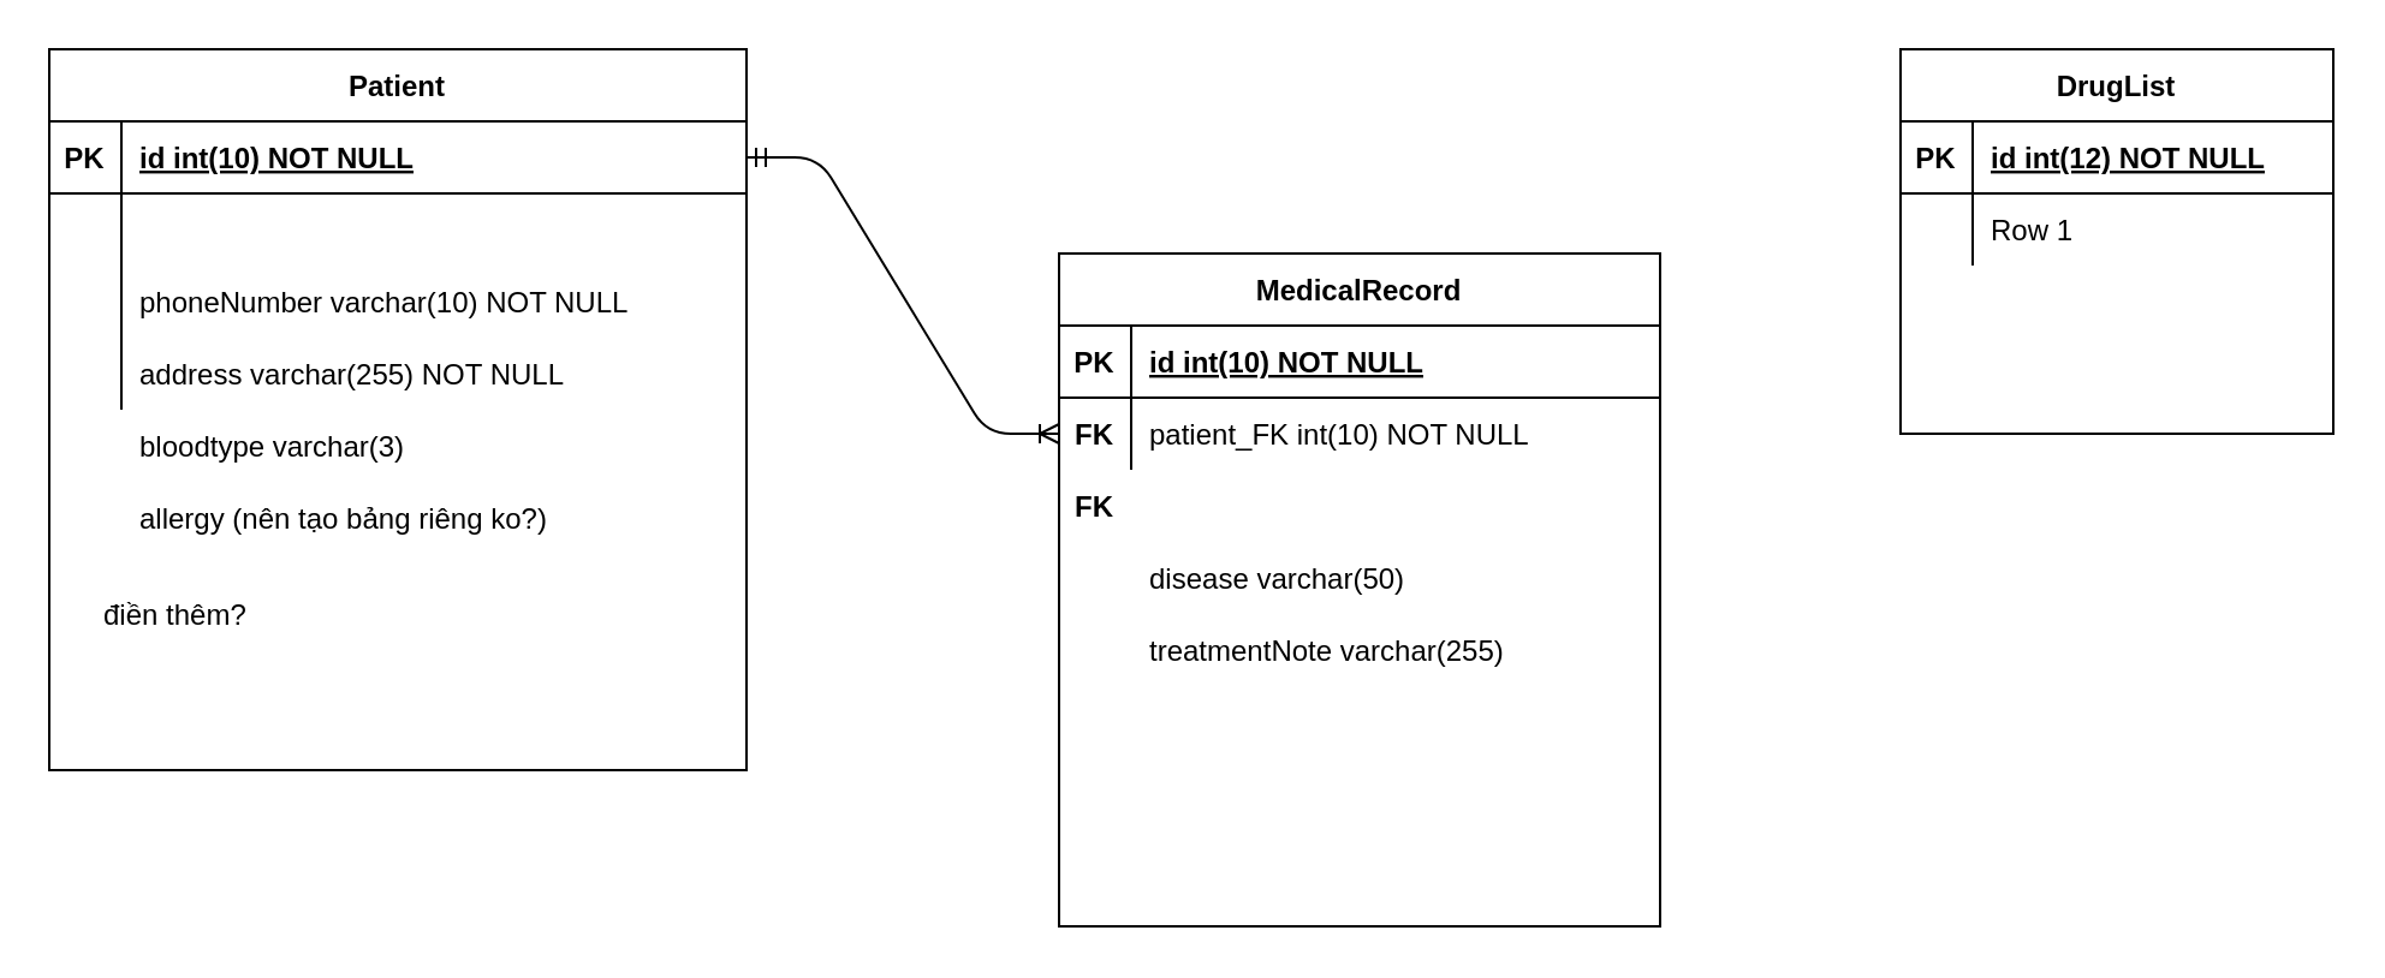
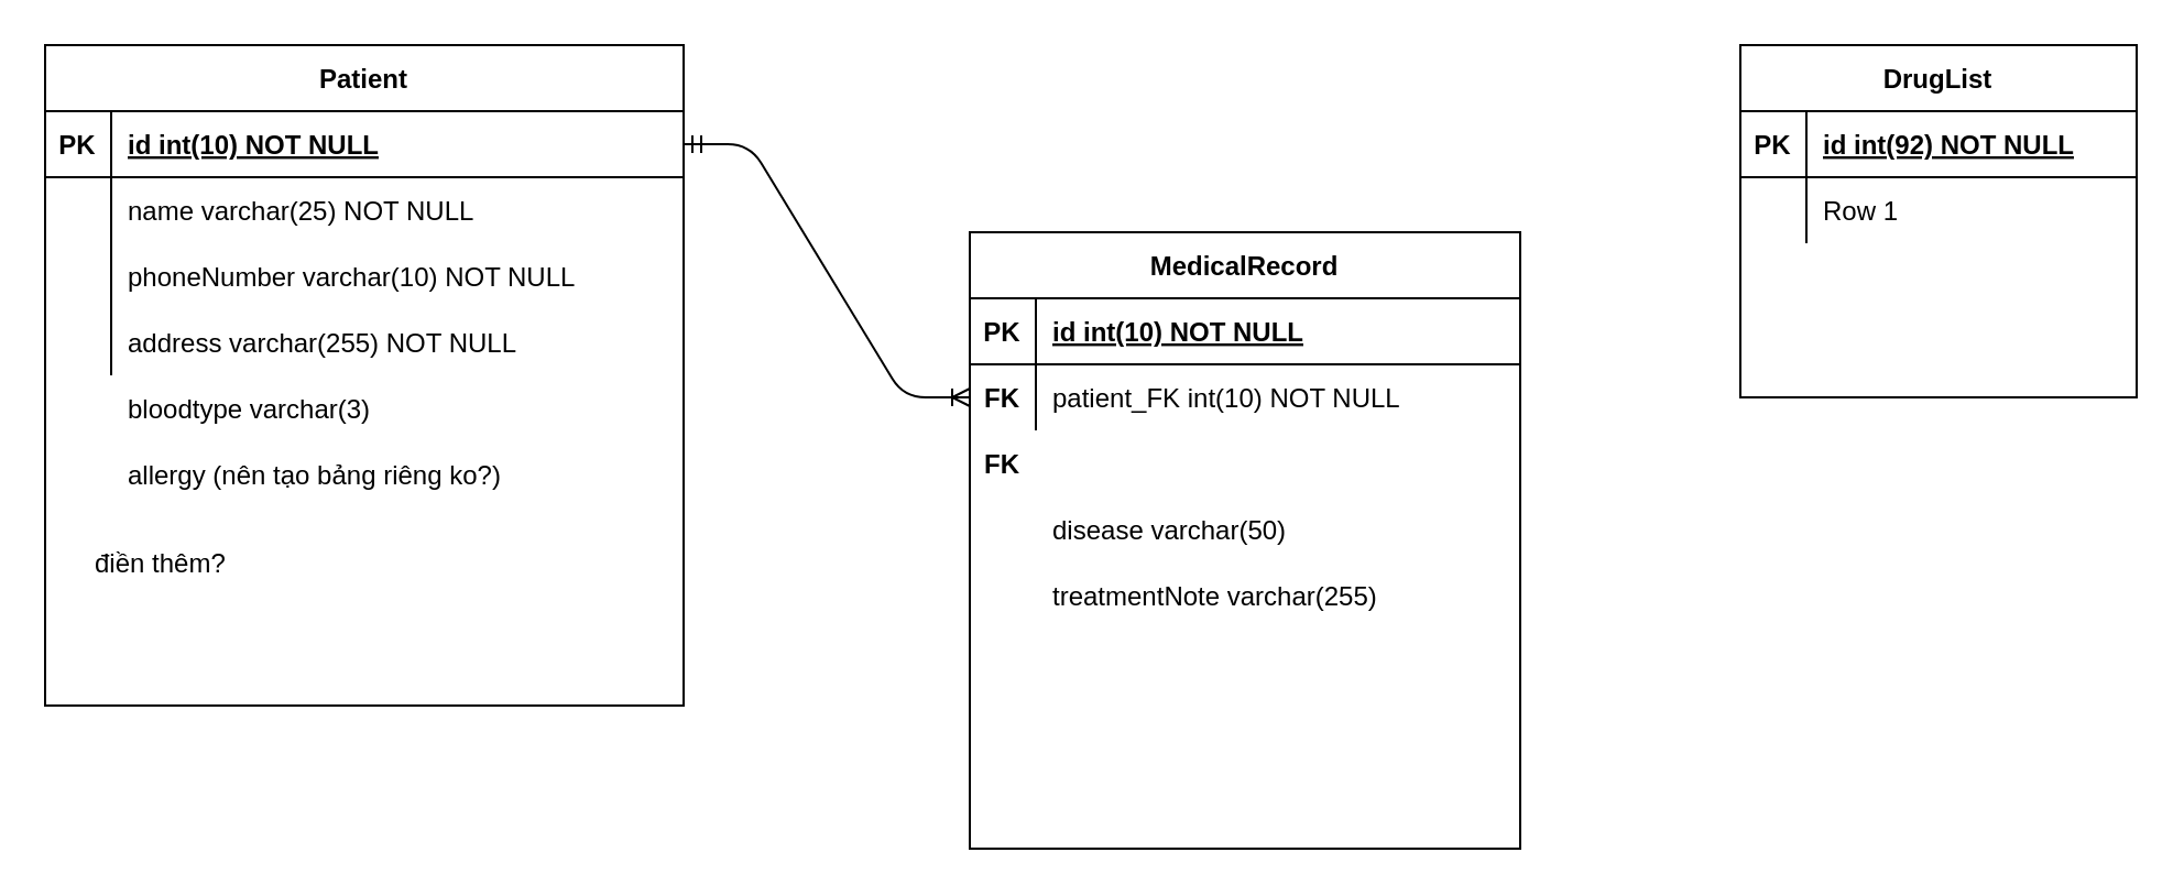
- <mxCell id="33" value="id int(12) NOT NULL" style="shape=partialRectangle;connectable=0;fillColor=none;top=0;left=0;bottom=0;right=0;align=left;spacingLeft=6;fontStyle=5;overflow=hidden;" vertex="1" parent="31"><mxGeometry x="30" width="150" height="30" as="geometry" /></mxCell>
+ <mxCell id="33" value="id int(92) NOT NULL" style="shape=partialRectangle;connectable=0;fillColor=none;top=0;left=0;bottom=0;right=0;align=left;spacingLeft=6;fontStyle=5;overflow=hidden;" vertex="1" parent="31"><mxGeometry x="30" width="150" height="30" as="geometry" /></mxCell>
+ <mxCell id="15" value="name varchar(25) NOT NULL" style="shape=partialRectangle;connectable=0;fillColor=none;top=0;left=0;bottom=0;right=0;align=left;spacingLeft=6;overflow=hidden;" vertex="1" parent="13"><mxGeometry x="30" width="260" height="30" as="geometry" /></mxCell>
